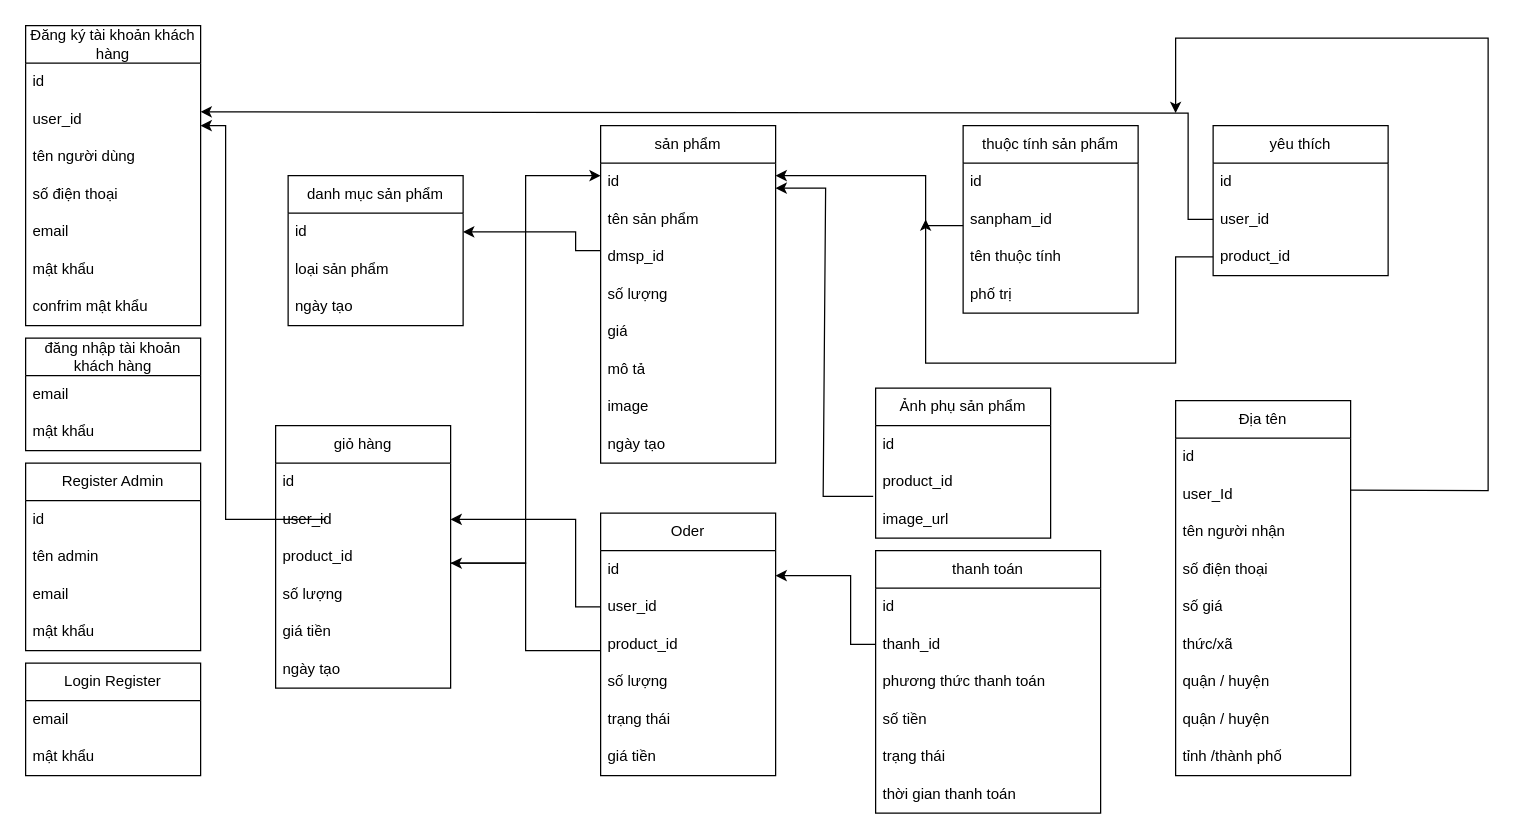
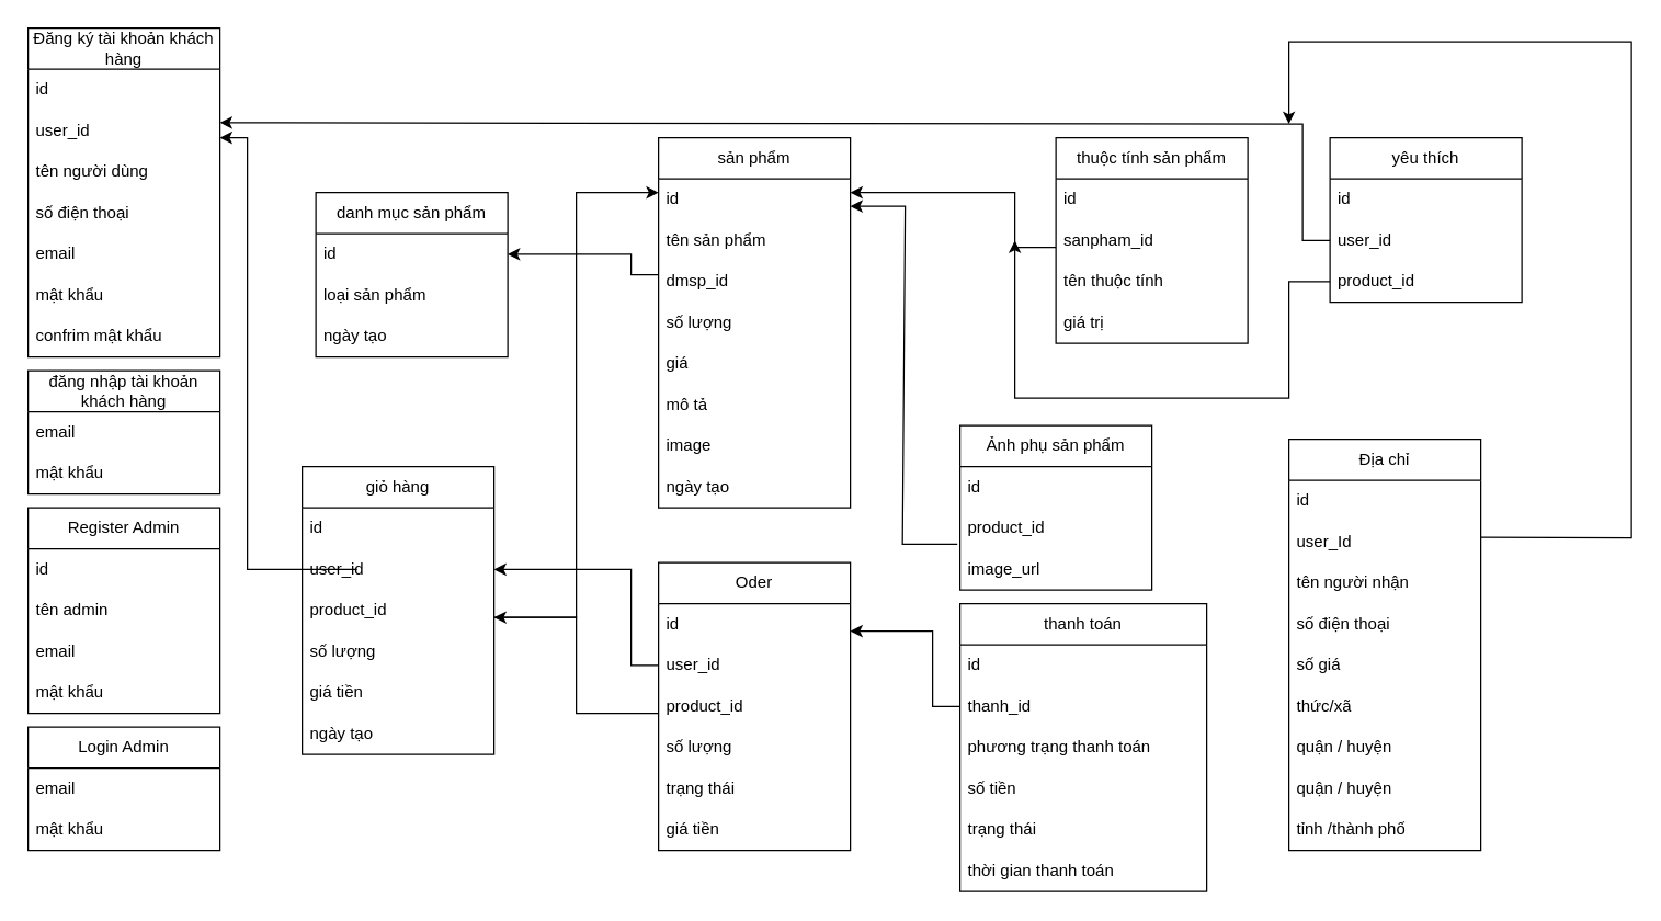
- <mxCell id="36" value="phố trị" style="text;strokeColor=none;fillColor=none;align=left;verticalAlign=middle;spacingLeft=4;spacingRight=4;overflow=hidden;points=[[0,0.5],[1,0.5]];portConstraint=eastwest;rotatable=0;whiteSpace=wrap;html=1;" parent="32" vertex="1"><mxGeometry y="120" width="140" height="30" as="geometry" /></mxCell>
+ <mxCell id="36" value="giá trị" style="text;strokeColor=none;fillColor=none;align=left;verticalAlign=middle;spacingLeft=4;spacingRight=4;overflow=hidden;points=[[0,0.5],[1,0.5]];portConstraint=eastwest;rotatable=0;whiteSpace=wrap;html=1;" parent="32" vertex="1"><mxGeometry y="120" width="140" height="30" as="geometry" /></mxCell>
- <mxCell id="77" value="Địa tên" style="swimlane;fontStyle=0;childLayout=stackLayout;horizontal=1;startSize=30;horizontalStack=0;resizeParent=1;resizeParentMax=0;resizeLast=0;collapsible=1;marginBottom=0;whiteSpace=wrap;html=1;" vertex="1" parent="1"><mxGeometry x="940" y="320" width="140" height="300" as="geometry" /></mxCell>
+ <mxCell id="77" value="Địa chỉ" style="swimlane;fontStyle=0;childLayout=stackLayout;horizontal=1;startSize=30;horizontalStack=0;resizeParent=1;resizeParentMax=0;resizeLast=0;collapsible=1;marginBottom=0;whiteSpace=wrap;html=1;" vertex="1" parent="1"><mxGeometry x="940" y="320" width="140" height="300" as="geometry" /></mxCell>
- <mxCell id="69" value="Login Register" style="swimlane;fontStyle=0;childLayout=stackLayout;horizontal=1;startSize=30;horizontalStack=0;resizeParent=1;resizeParentMax=0;resizeLast=0;collapsible=1;marginBottom=0;whiteSpace=wrap;html=1;" parent="1" vertex="1"><mxGeometry x="20" y="530" width="140" height="90" as="geometry" /></mxCell>
+ <mxCell id="69" value="Login Admin" style="swimlane;fontStyle=0;childLayout=stackLayout;horizontal=1;startSize=30;horizontalStack=0;resizeParent=1;resizeParentMax=0;resizeLast=0;collapsible=1;marginBottom=0;whiteSpace=wrap;html=1;" parent="1" vertex="1"><mxGeometry x="20" y="530" width="140" height="90" as="geometry" /></mxCell>
- <mxCell id="65" value="phương thức thanh toán" style="text;strokeColor=none;fillColor=none;align=left;verticalAlign=middle;spacingLeft=4;spacingRight=4;overflow=hidden;points=[[0,0.5],[1,0.5]];portConstraint=eastwest;rotatable=0;whiteSpace=wrap;html=1;" parent="62" vertex="1"><mxGeometry y="90" width="180" height="30" as="geometry" /></mxCell>
+ <mxCell id="65" value="phương trạng thanh toán" style="text;strokeColor=none;fillColor=none;align=left;verticalAlign=middle;spacingLeft=4;spacingRight=4;overflow=hidden;points=[[0,0.5],[1,0.5]];portConstraint=eastwest;rotatable=0;whiteSpace=wrap;html=1;" parent="62" vertex="1"><mxGeometry y="90" width="180" height="30" as="geometry" /></mxCell>
